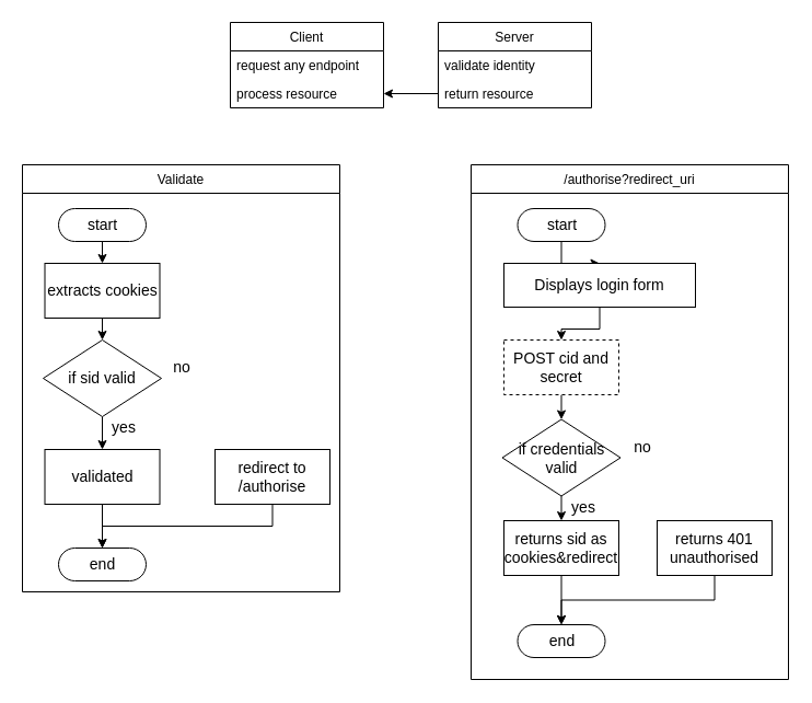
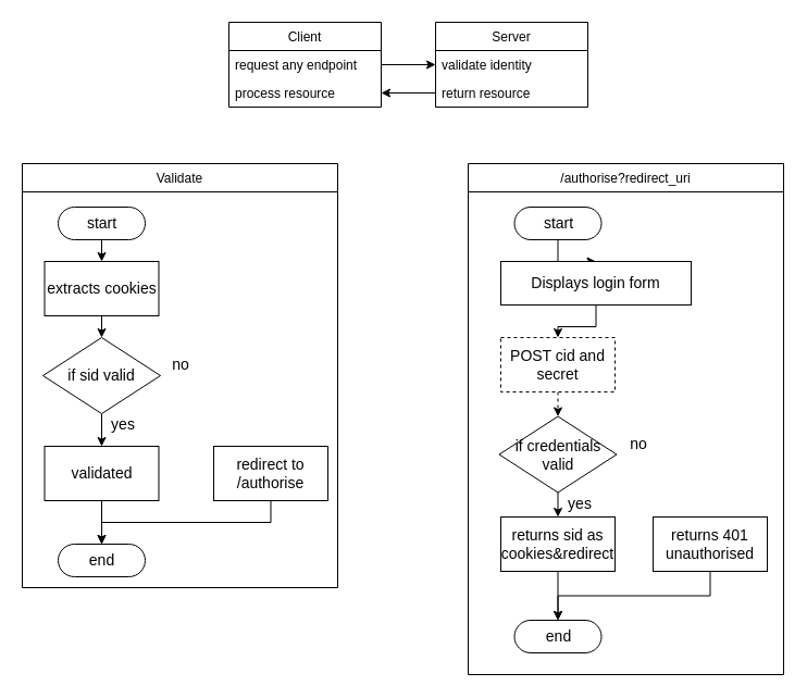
+ <mxCell id="8" style="edgeStyle=orthogonalEdgeStyle;rounded=0;orthogonalLoop=1;jettySize=auto;html=1;exitX=1;exitY=0.5;exitDx=0;exitDy=0;entryX=0;entryY=0.5;entryDx=0;entryDy=0;" edge="1" parent="1" source="3" target="6"><mxGeometry relative="1" as="geometry" /></mxCell>
- <mxCell id="27" style="edgeStyle=orthogonalEdgeStyle;rounded=0;orthogonalLoop=1;jettySize=auto;html=1;exitX=0.5;exitY=1;exitDx=0;exitDy=0;entryX=0.5;entryY=0;entryDx=0;entryDy=0;fontSize=14;" edge="1" parent="1" source="28" target="33"><mxGeometry relative="1" as="geometry" /></mxCell>
+ <mxCell id="27" style="edgeStyle=orthogonalEdgeStyle;rounded=0;orthogonalLoop=1;jettySize=auto;html=1;exitX=0.5;exitY=1;exitDx=0;exitDy=0;entryX=0.5;entryY=0;entryDx=0;entryDy=0;fontSize=14;dashed=1;" edge="1" parent="1" source="28" target="33"><mxGeometry relative="1" as="geometry" /></mxCell>
